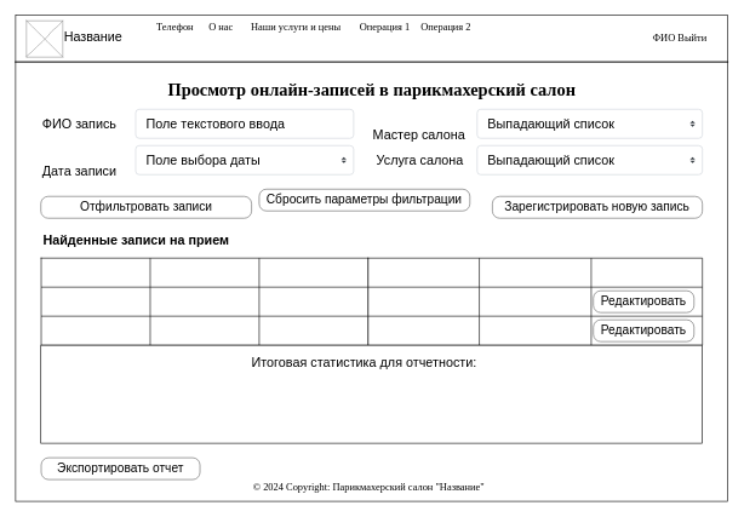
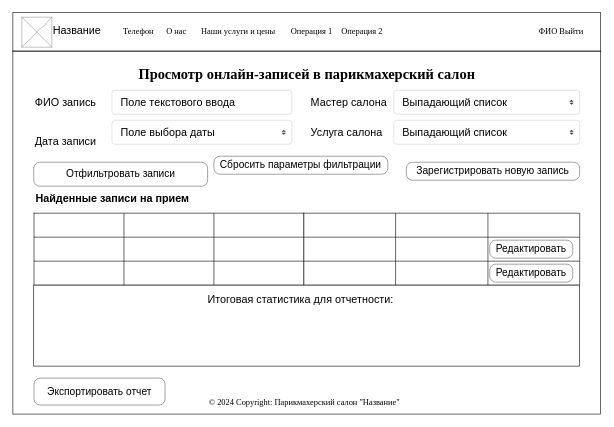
- <mxCell id="50" value="Телефон&amp;nbsp; &amp;nbsp; &amp;nbsp; О нас&amp;nbsp; &amp;nbsp; &amp;nbsp; &amp;nbsp;Наши услуги и цены&lt;span style=&quot;white-space: pre;&quot;&gt;&#09;&lt;/span&gt;Операция 1&lt;span style=&quot;white-space: pre;&quot;&gt;&#09;&lt;/span&gt;Операция 2" style="text;html=1;points=[];align=left;verticalAlign=top;spacingTop=-4;fontSize=14;fontFamily=Verdana" vertex="1" parent="1"><mxGeometry x="213" y="26" width="543" height="20" as="geometry" /></mxCell>
+ <mxCell id="50" value="Телефон&amp;nbsp; &amp;nbsp; &amp;nbsp; О нас&amp;nbsp; &amp;nbsp; &amp;nbsp; &amp;nbsp;Наши услуги и цены&lt;span style=&quot;white-space: pre;&quot;&gt;&#09;&lt;/span&gt;Операция 1&lt;span style=&quot;white-space: pre;&quot;&gt;&#09;&lt;/span&gt;Операция 2" style="text;html=1;points=[];align=left;verticalAlign=top;spacingTop=-4;fontSize=14;fontFamily=Verdana" vertex="1" parent="1"><mxGeometry x="203" y="41" width="543" height="20" as="geometry" /></mxCell>
- <mxCell id="8" value="&lt;span style=&quot;font-size: 18px;&quot;&gt;Мастер салона&lt;/span&gt;" style="text;html=1;strokeColor=none;fillColor=none;align=left;verticalAlign=middle;whiteSpace=wrap;rounded=0;" parent="1" vertex="1"><mxGeometry x="511.25" y="175" width="130" height="20" as="geometry" /></mxCell>
+ <mxCell id="8" value="&lt;span style=&quot;font-size: 18px;&quot;&gt;Мастер салона&lt;/span&gt;" style="text;html=1;strokeColor=none;fillColor=none;align=left;verticalAlign=middle;whiteSpace=wrap;rounded=0;" parent="1" vertex="1"><mxGeometry x="516.25" y="160" width="130" height="20" as="geometry" /></mxCell>
- <mxCell id="4" value="Отфильтровать записи" style="strokeWidth=1;shadow=0;dashed=0;align=center;html=1;shape=mxgraph.mockup.buttons.button;strokeColor=#666666;fontColor=#000000;mainText=;buttonStyle=round;fontSize=17;fontStyle=0;fillColor=none;whiteSpace=wrap;rounded=0;labelBackgroundColor=none;" parent="1" vertex="1"><mxGeometry x="55.75" y="270" width="290" height="30" as="geometry" /></mxCell>
+ <mxCell id="4" value="Отфильтровать записи" style="strokeWidth=1;shadow=0;dashed=0;align=center;html=1;shape=mxgraph.mockup.buttons.button;strokeColor=#666666;fontColor=#000000;mainText=;buttonStyle=round;fontSize=17;fontStyle=0;fillColor=none;whiteSpace=wrap;rounded=0;labelBackgroundColor=none;" parent="1" vertex="1"><mxGeometry x="55.75" y="270" width="290" height="40" as="geometry" /></mxCell>
- <mxCell id="42" value="Экспортировать отчет" style="strokeWidth=1;shadow=0;dashed=0;align=center;html=1;shape=mxgraph.mockup.buttons.button;strokeColor=#666666;fontColor=#000000;mainText=;buttonStyle=round;fontSize=17;fontStyle=0;fillColor=none;whiteSpace=wrap;rounded=0;labelBackgroundColor=none;" parent="1" vertex="1"><mxGeometry x="56.25" y="630" width="218.5" height="30" as="geometry" /></mxCell>
+ <mxCell id="42" value="Экспортировать отчет" style="strokeWidth=1;shadow=0;dashed=0;align=center;html=1;shape=mxgraph.mockup.buttons.button;strokeColor=#666666;fontColor=#000000;mainText=;buttonStyle=round;fontSize=17;fontStyle=0;fillColor=none;whiteSpace=wrap;rounded=0;labelBackgroundColor=none;" parent="1" vertex="1"><mxGeometry x="56.25" y="630" width="218.5" height="45" as="geometry" /></mxCell>
